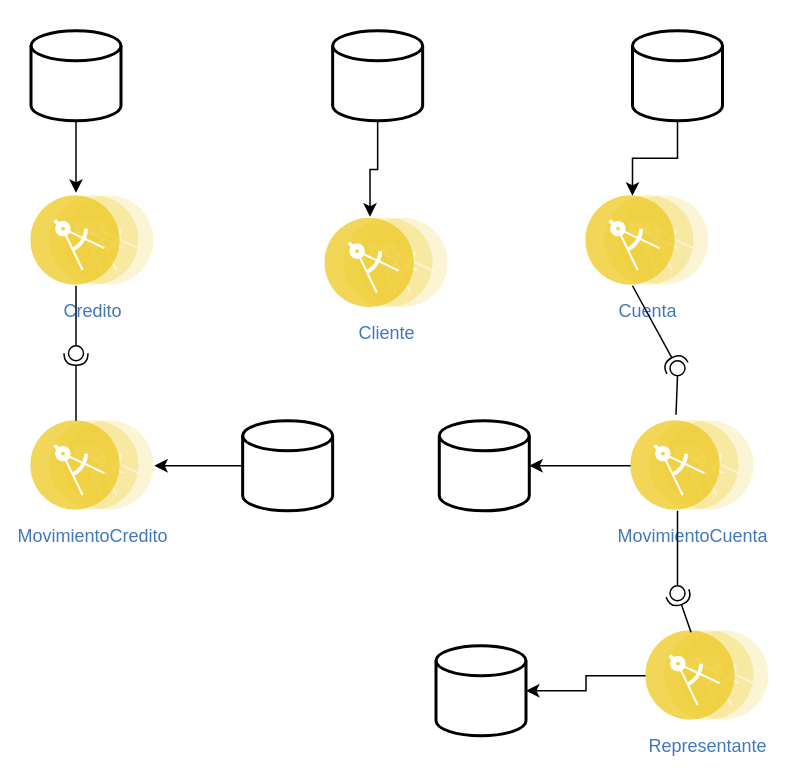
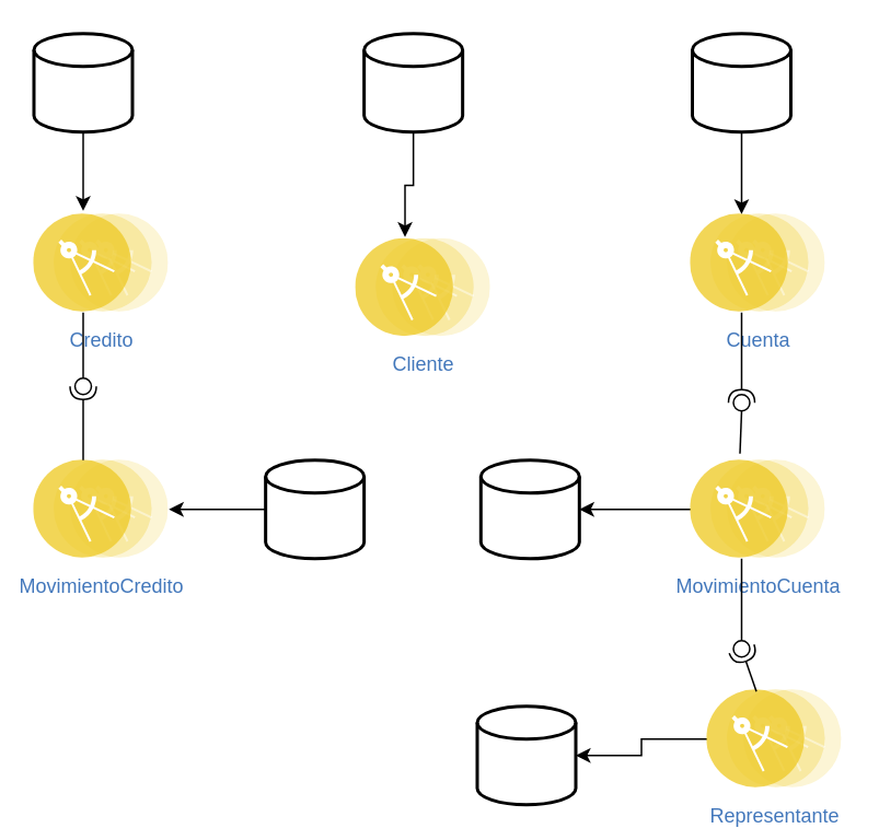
- <mxCell id="4" value="Cuenta" style="aspect=fixed;perimeter=ellipsePerimeter;html=1;align=center;shadow=0;dashed=0;fontColor=#4277BB;labelBackgroundColor=#ffffff;fontSize=12;spacingTop=3;image;image=img/lib/ibm/applications/microservice.svg;" parent="1" vertex="1"><mxGeometry x="390" y="130" width="82.2" height="60" as="geometry" /></mxCell>
+ <mxCell id="4" value="Cuenta" style="aspect=fixed;perimeter=ellipsePerimeter;html=1;align=center;shadow=0;dashed=0;fontColor=#4277BB;labelBackgroundColor=#ffffff;fontSize=12;spacingTop=3;image;image=img/lib/ibm/applications/microservice.svg;" parent="1" vertex="1"><mxGeometry x="420" y="130" width="82.2" height="60" as="geometry" /></mxCell>
